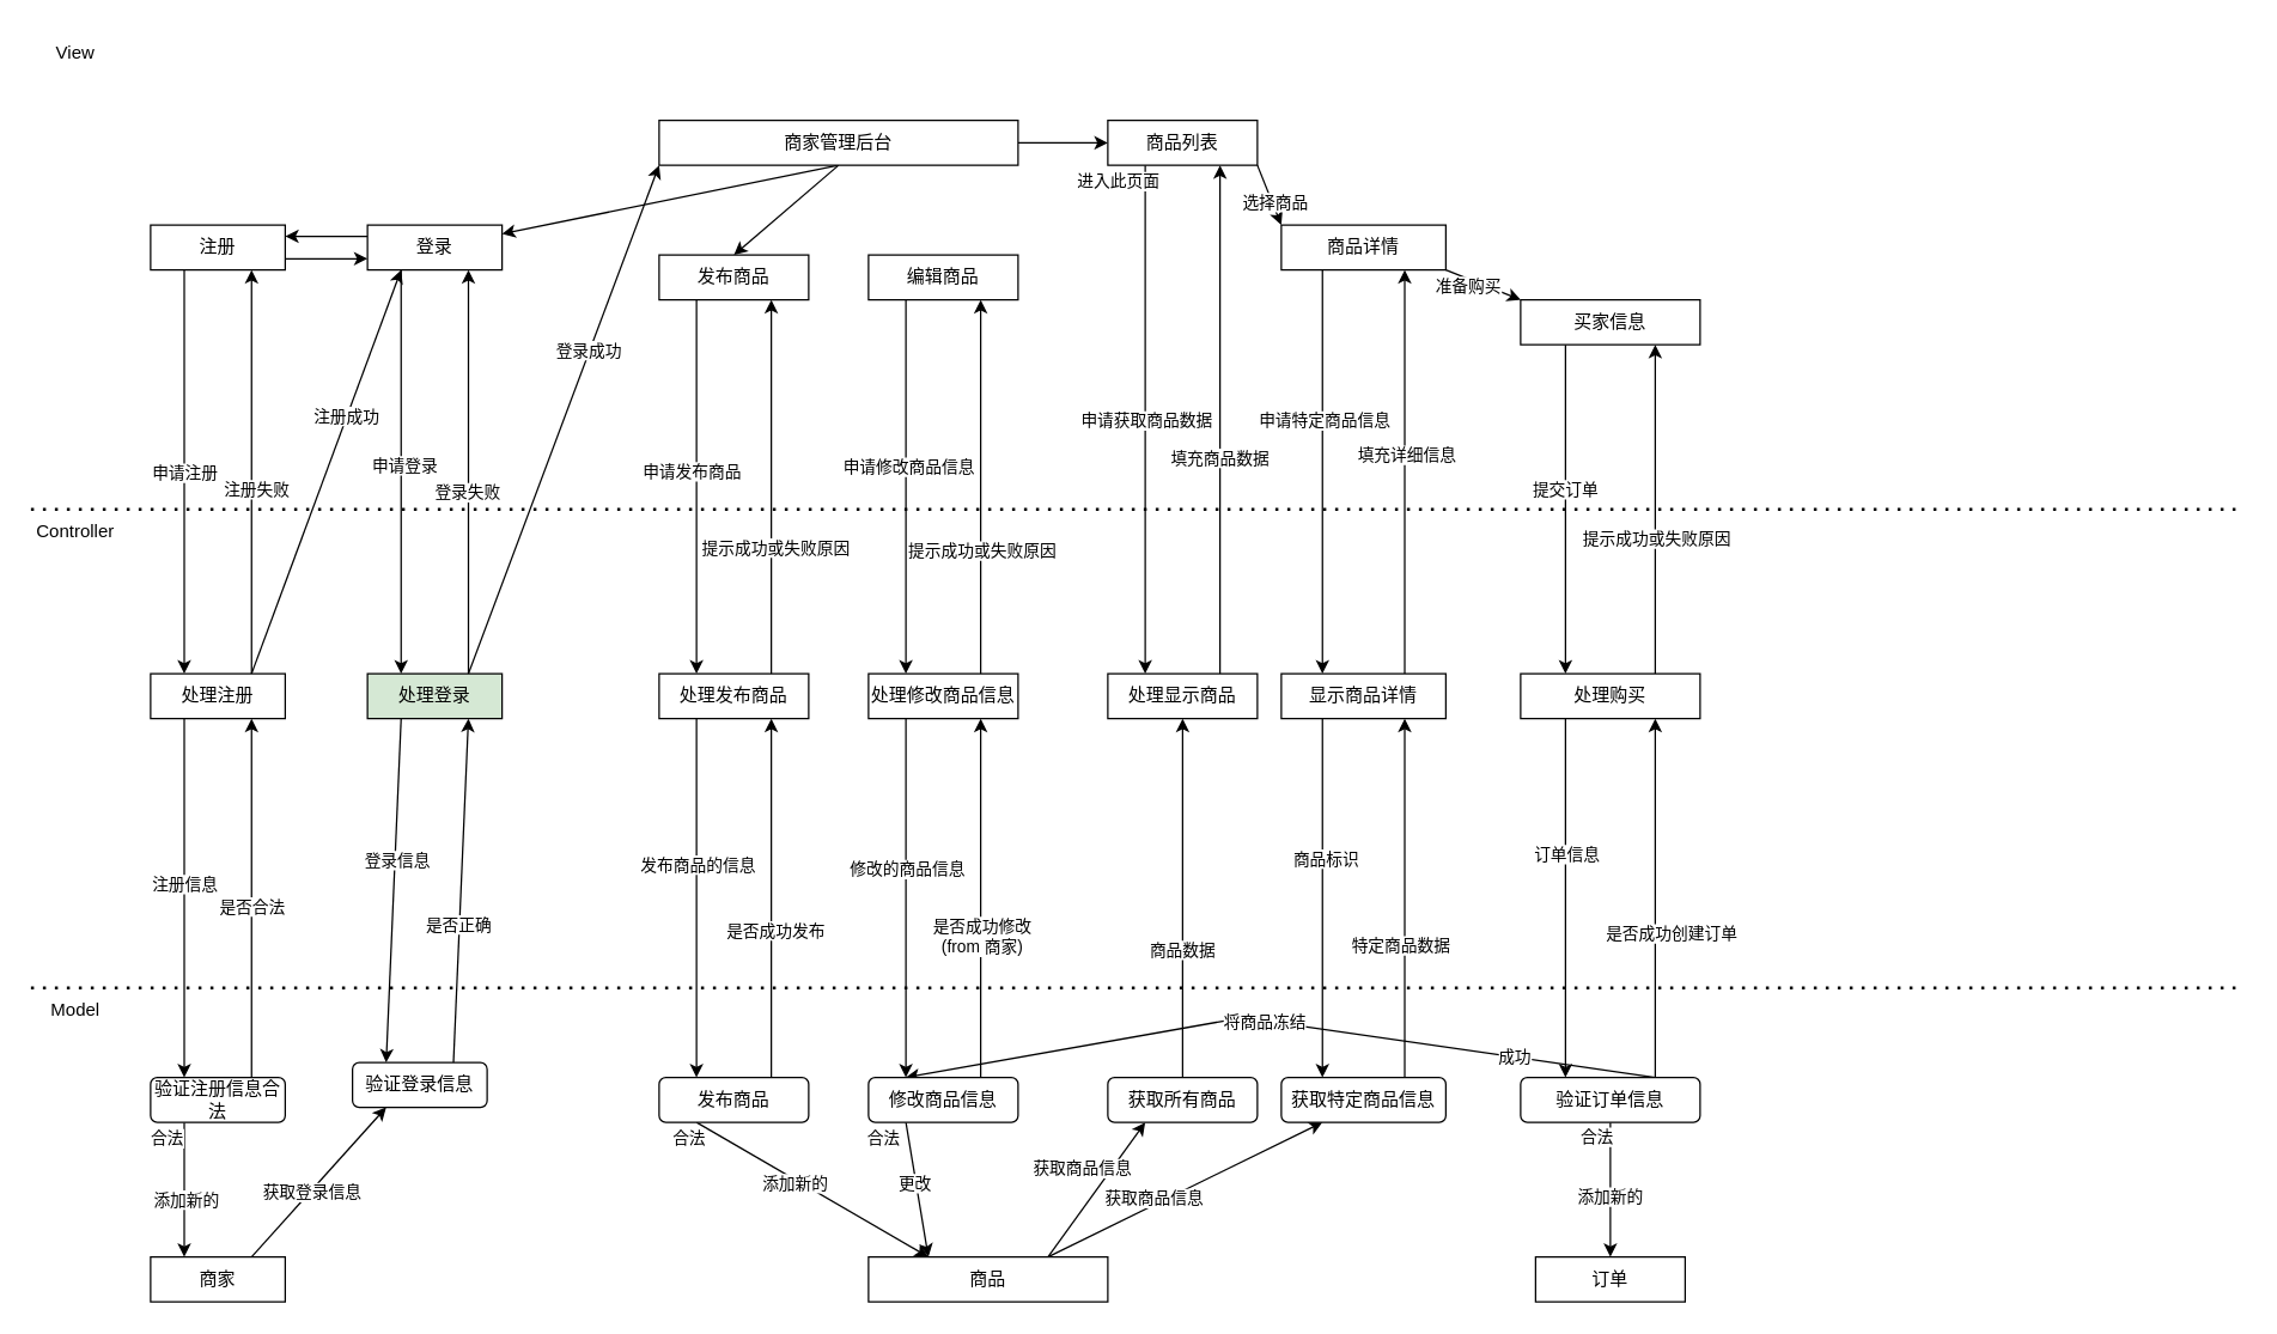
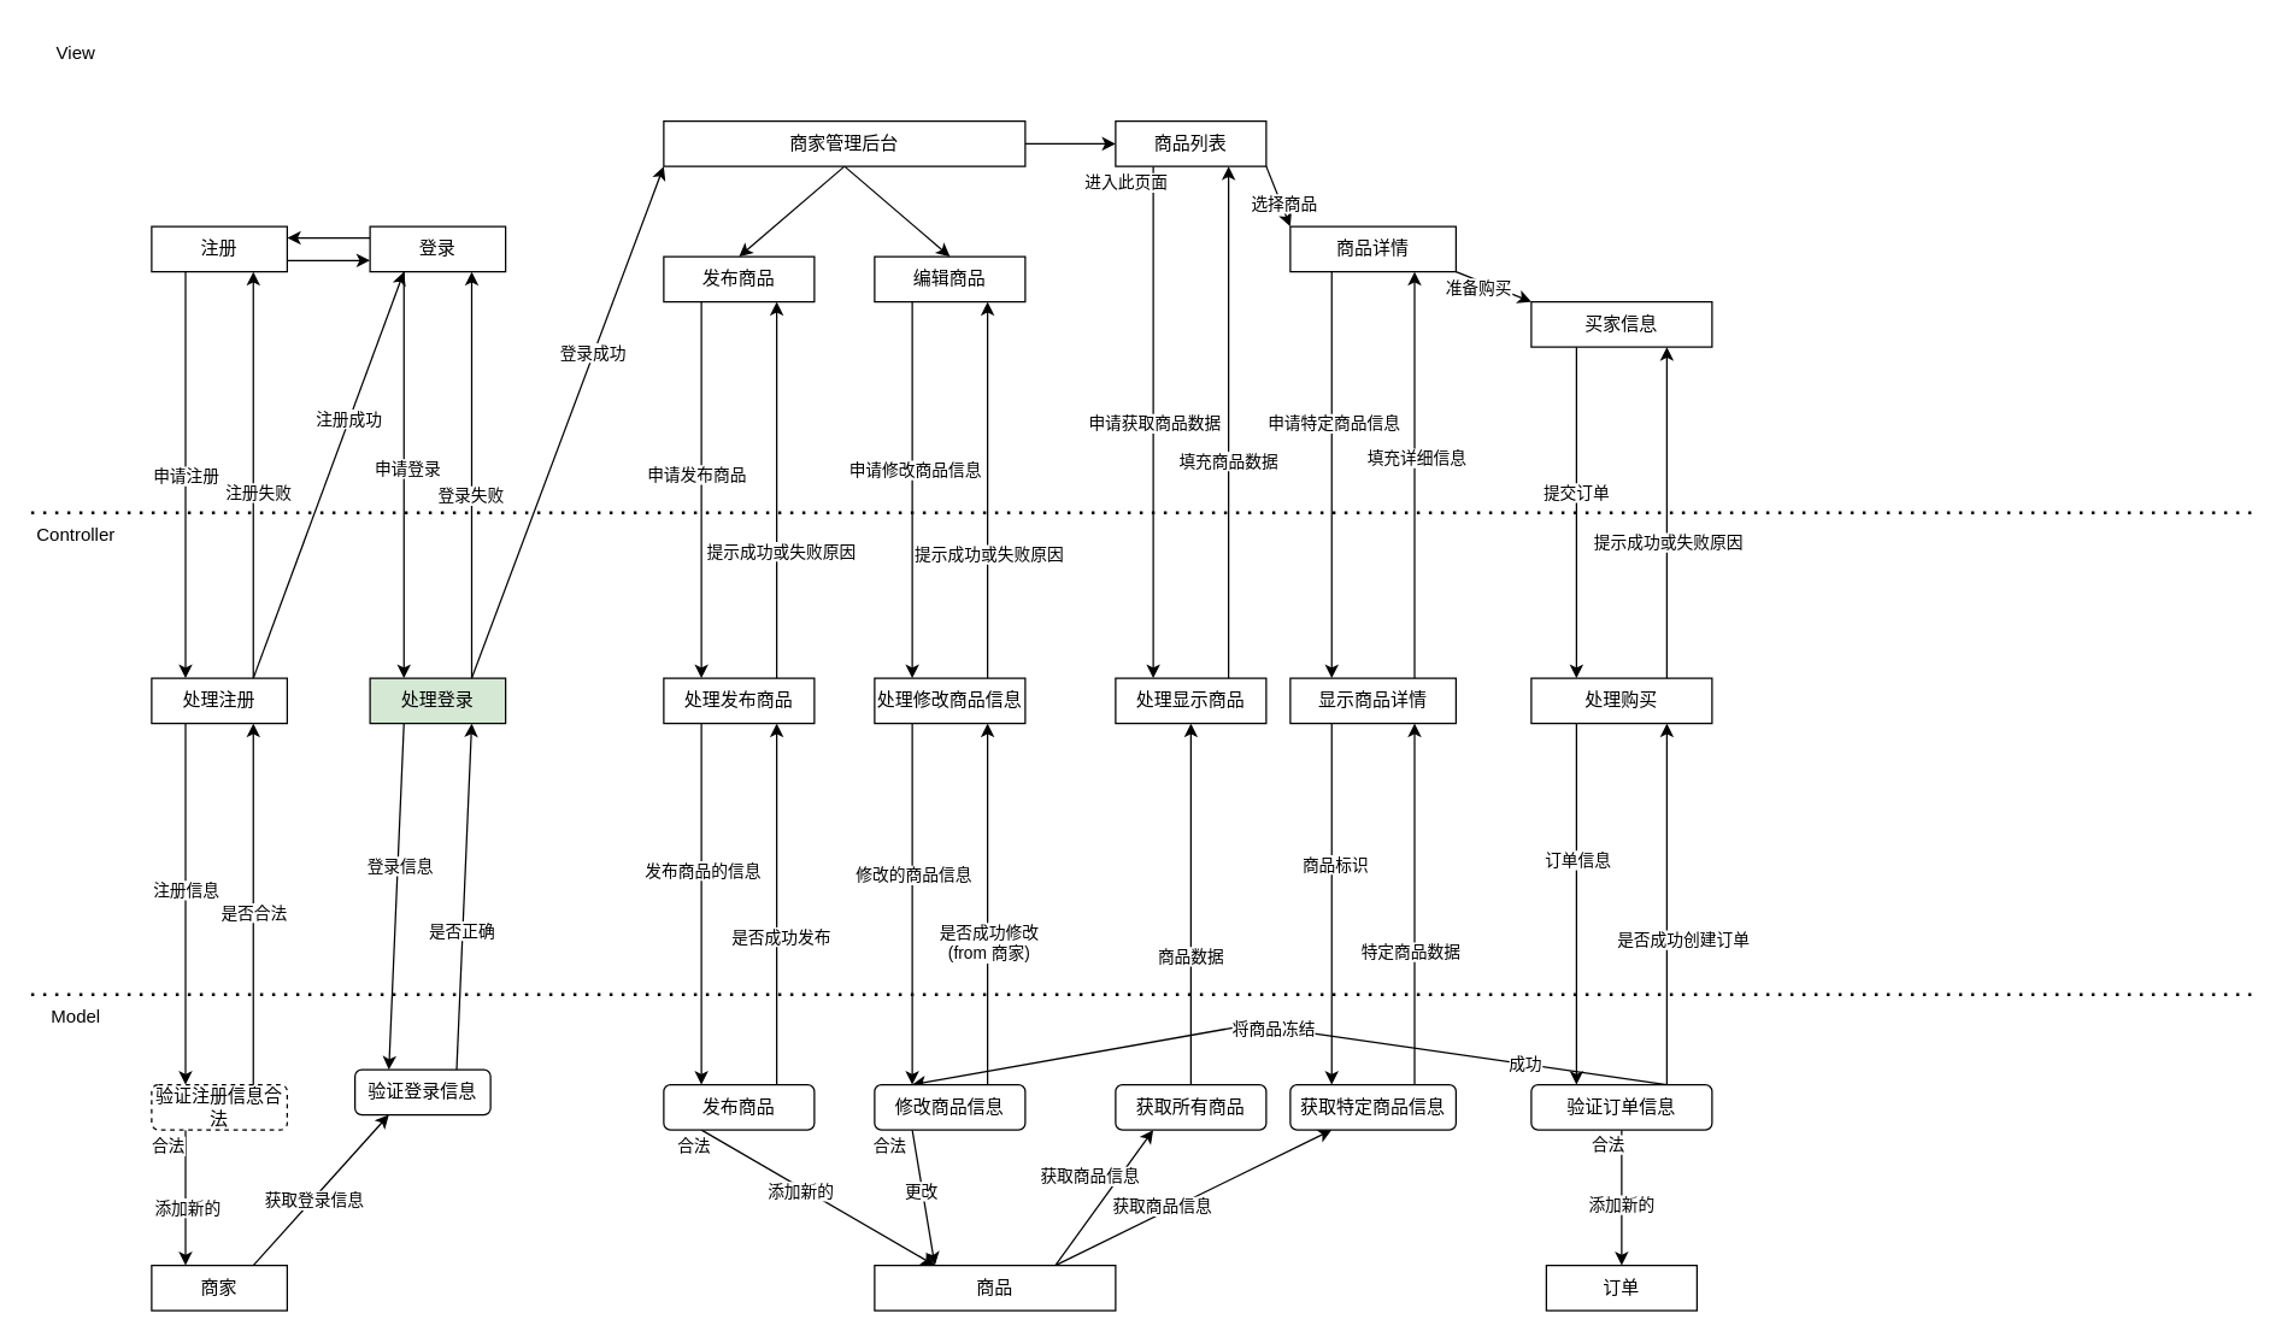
- <mxCell id="28" style="edgeStyle=none;html=1;exitX=0.5;exitY=1;exitDx=0;exitDy=0;" parent="1" source="29" target="18" edge="1"><mxGeometry relative="1" as="geometry" /></mxCell>
+ <mxCell id="28" style="edgeStyle=none;html=1;exitX=0.5;exitY=1;exitDx=0;exitDy=0;entryX=0.5;entryY=0;entryDx=0;entryDy=0;" parent="1" source="29" target="109" edge="1"><mxGeometry relative="1" as="geometry" /></mxCell>
- <mxCell id="51" value="验证注册信息合法" style="rounded=1;whiteSpace=wrap;html=1;" parent="1" vertex="1"><mxGeometry x="100" y="720" width="90" height="30" as="geometry" /></mxCell>
+ <mxCell id="51" value="验证注册信息合法" style="rounded=1;whiteSpace=wrap;html=1;dashed=1;" parent="1" vertex="1"><mxGeometry x="100" y="720" width="90" height="30" as="geometry" /></mxCell>
